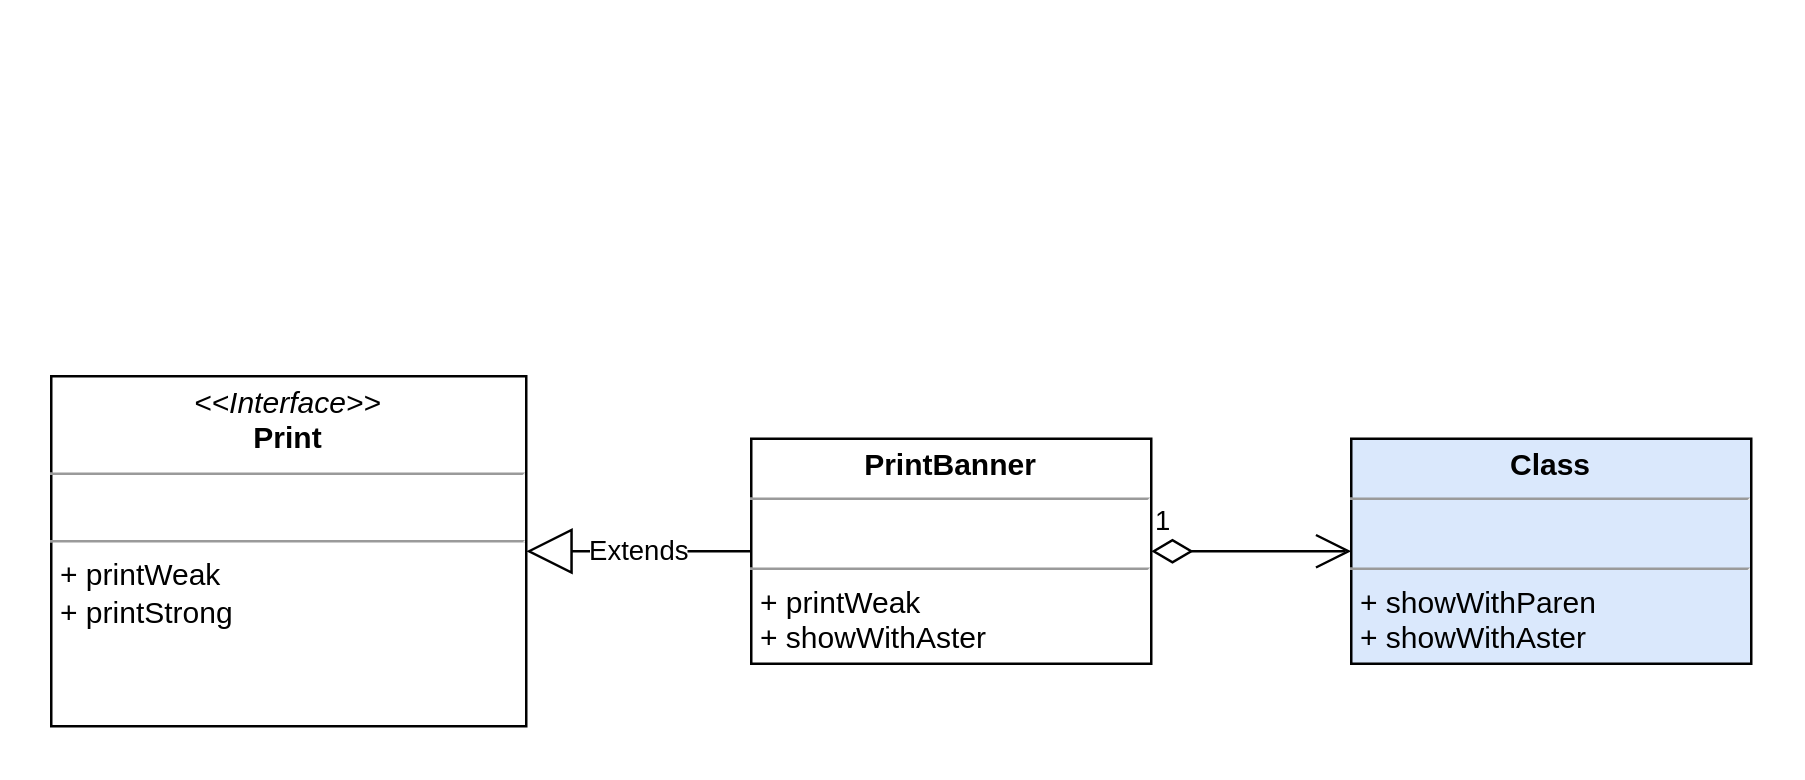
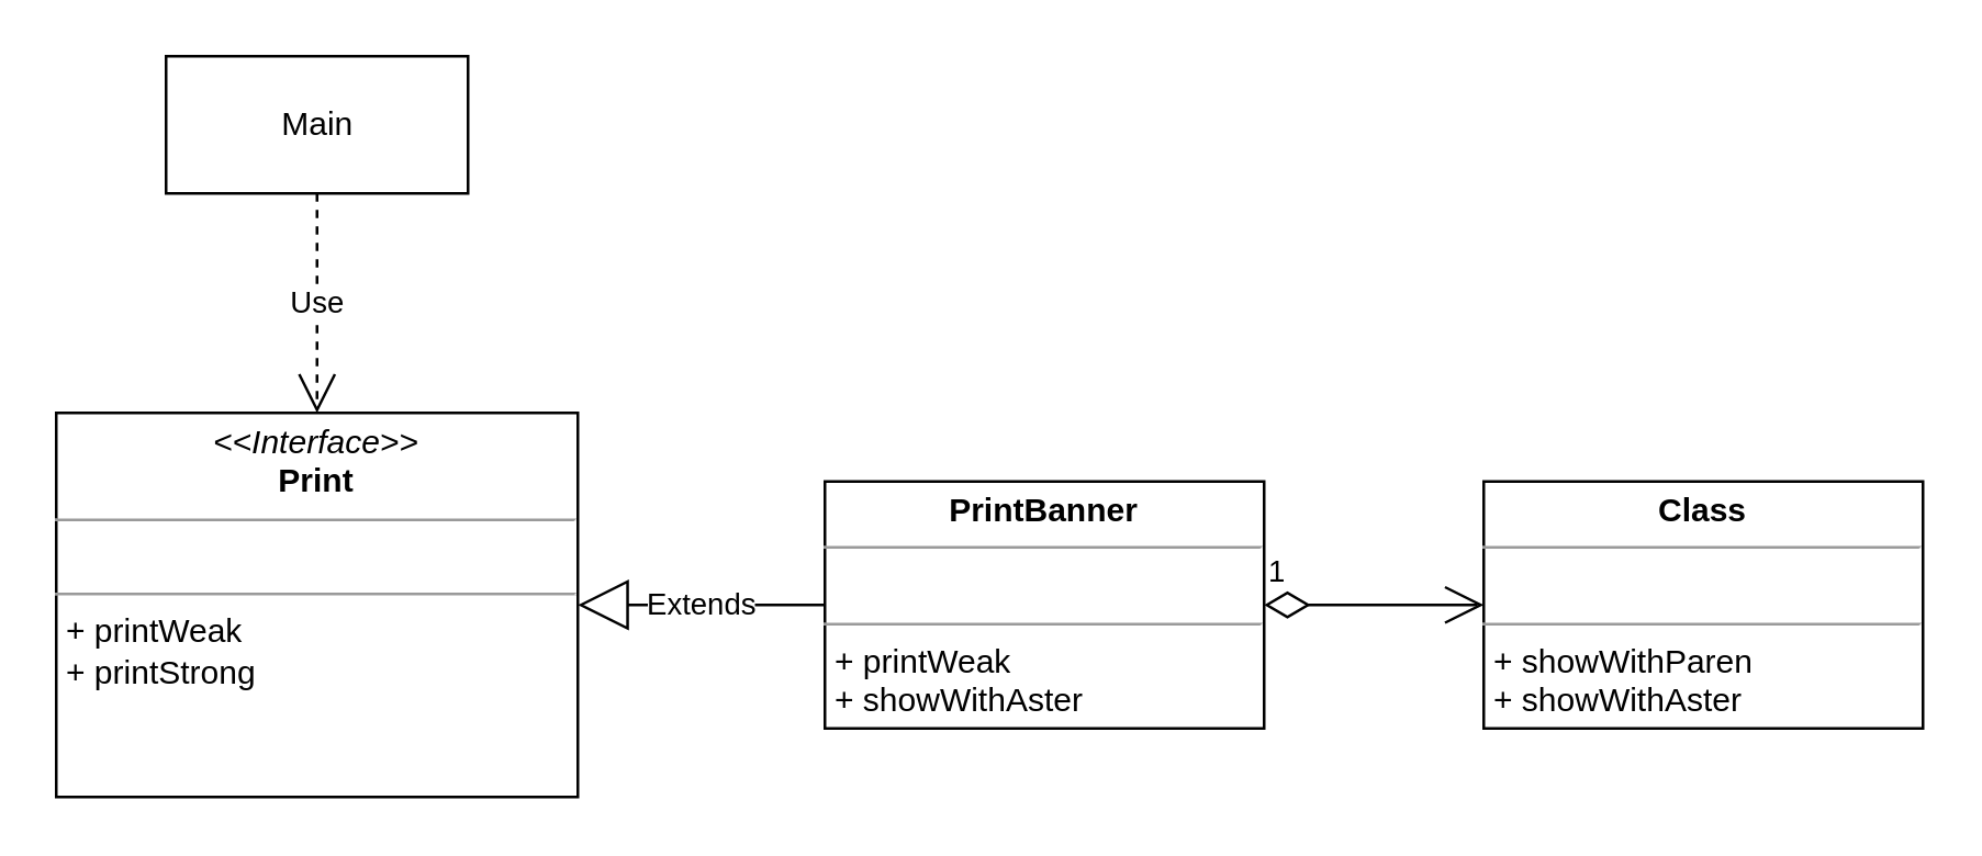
+ <mxCell id="5" value="Main" style="html=1;" parent="1" vertex="1"><mxGeometry x="60" y="20" width="110" height="50" as="geometry" /></mxCell>
+ <mxCell id="6" value="Use" style="endArrow=open;endSize=12;dashed=1;html=1;" parent="1" source="5" target="2" edge="1"><mxGeometry width="160" relative="1" as="geometry"><mxPoint x="270" y="140" as="sourcePoint" /><mxPoint x="430" y="140" as="targetPoint" /></mxGeometry></mxCell>
- <mxCell id="4" value="&lt;p style=&quot;margin: 0px ; margin-top: 4px ; text-align: center&quot;&gt;&lt;b&gt;Class&lt;/b&gt;&lt;/p&gt;&lt;hr size=&quot;1&quot;&gt;&lt;p style=&quot;margin: 0px ; margin-left: 4px&quot;&gt;&lt;br&gt;&lt;/p&gt;&lt;hr size=&quot;1&quot;&gt;&lt;p style=&quot;margin: 0px ; margin-left: 4px&quot;&gt;+ showWithParen&lt;/p&gt;&lt;p style=&quot;margin: 0px ; margin-left: 4px&quot;&gt;+ showWithAster&lt;/p&gt;" style="verticalAlign=top;align=left;overflow=fill;fontSize=12;fontFamily=Helvetica;html=1;fillColor=#dae8fc;" parent="1" vertex="1"><mxGeometry x="540" y="175" width="160" height="90" as="geometry" /></mxCell>
+ <mxCell id="4" value="&lt;p style=&quot;margin: 0px ; margin-top: 4px ; text-align: center&quot;&gt;&lt;b&gt;Class&lt;/b&gt;&lt;/p&gt;&lt;hr size=&quot;1&quot;&gt;&lt;p style=&quot;margin: 0px ; margin-left: 4px&quot;&gt;&lt;br&gt;&lt;/p&gt;&lt;hr size=&quot;1&quot;&gt;&lt;p style=&quot;margin: 0px ; margin-left: 4px&quot;&gt;+ showWithParen&lt;/p&gt;&lt;p style=&quot;margin: 0px ; margin-left: 4px&quot;&gt;+ showWithAster&lt;/p&gt;" style="verticalAlign=top;align=left;overflow=fill;fontSize=12;fontFamily=Helvetica;html=1;" parent="1" vertex="1"><mxGeometry x="540" y="175" width="160" height="90" as="geometry" /></mxCell>
